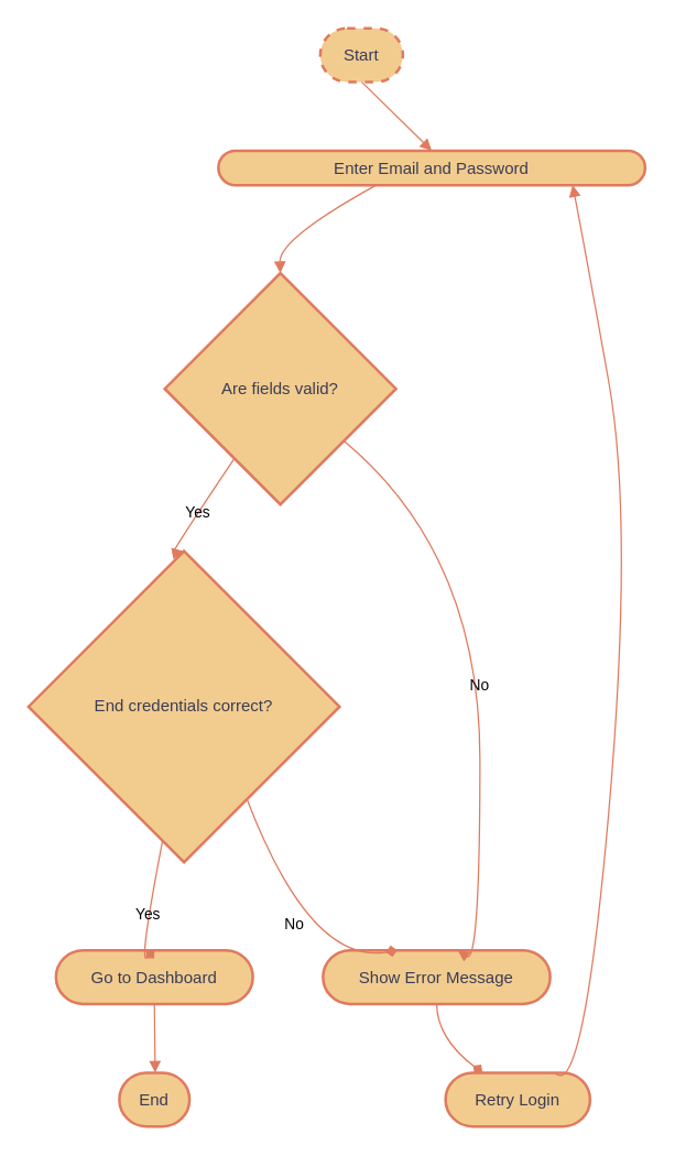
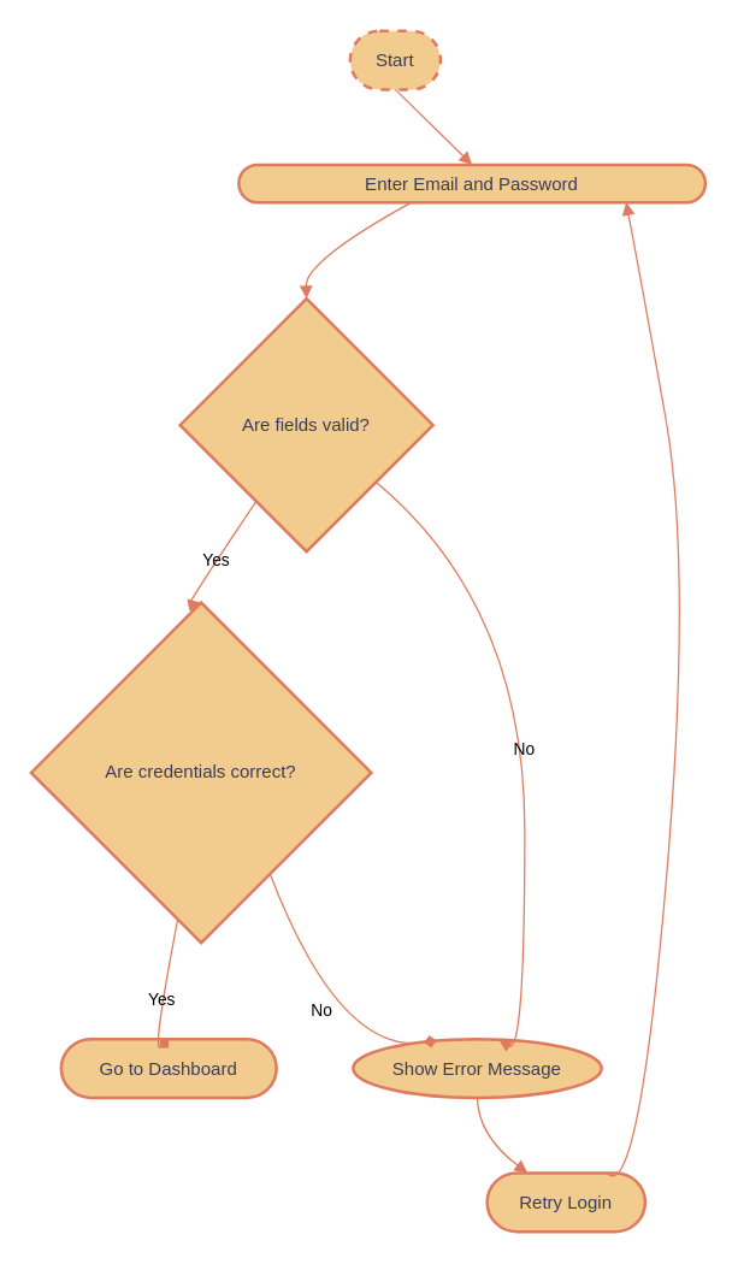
- <mxCell id="5" value="End credentials correct?" style="rhombus;strokeWidth=2;whiteSpace=wrap;labelBackgroundColor=none;fillColor=#F2CC8F;strokeColor=#E07A5F;fontColor=#393C56;" vertex="1" parent="1"><mxGeometry x="20" y="400" width="226" height="226" as="geometry" /></mxCell>
+ <mxCell id="5" value="Are credentials correct?" style="rhombus;strokeWidth=2;whiteSpace=wrap;labelBackgroundColor=none;fillColor=#F2CC8F;strokeColor=#E07A5F;fontColor=#393C56;" vertex="1" parent="1"><mxGeometry x="20" y="400" width="226" height="226" as="geometry" /></mxCell>
- <mxCell id="7" value="Show Error Message" style="rounded=1;whiteSpace=wrap;arcSize=50;strokeWidth=2;labelBackgroundColor=none;fillColor=#F2CC8F;strokeColor=#E07A5F;fontColor=#393C56;" vertex="1" parent="1"><mxGeometry x="234" y="690" width="165" height="39" as="geometry" /></mxCell>
+ <mxCell id="7" value="Show Error Message" style="ellipse;whiteSpace=wrap;arcSize=50;strokeWidth=2;labelBackgroundColor=none;fillColor=#F2CC8F;strokeColor=#E07A5F;fontColor=#393C56;" vertex="1" parent="1"><mxGeometry x="234" y="690" width="165" height="39" as="geometry" /></mxCell>
- <mxCell id="18" value="" style="curved=1;startArrow=none;endArrow=block;exitX=0.5;exitY=1.01;entryX=0.51;entryY=0.01;rounded=0;labelBackgroundColor=none;strokeColor=#E07A5F;fontColor=default;" edge="1" parent="1" source="6" target="9"><mxGeometry relative="1" as="geometry"><Array as="points" /></mxGeometry></mxCell>
- <mxCell id="16" value="" style="curved=1;startArrow=none;endArrow=diamond;exitX=0.5;exitY=1.01;entryX=0.26;entryY=0.01;rounded=0;labelBackgroundColor=none;strokeColor=#E07A5F;fontColor=default;" edge="1" parent="1" source="7" target="8"><mxGeometry relative="1" as="geometry"><Array as="points"><mxPoint x="317" y="754" /></Array></mxGeometry></mxCell>
+ <mxCell id="16" value="" style="curved=1;startArrow=none;endArrow=block;exitX=0.5;exitY=1.01;entryX=0.26;entryY=0.01;rounded=0;labelBackgroundColor=none;strokeColor=#E07A5F;fontColor=default;" edge="1" parent="1" source="7" target="8"><mxGeometry relative="1" as="geometry"><Array as="points"><mxPoint x="317" y="754" /></Array></mxGeometry></mxCell>
- <mxCell id="9" value="End" style="rounded=1;whiteSpace=wrap;arcSize=50;strokeWidth=2;labelBackgroundColor=none;fillColor=#F2CC8F;strokeColor=#E07A5F;fontColor=#393C56;" vertex="1" parent="1"><mxGeometry x="86" y="779" width="51" height="39" as="geometry" /></mxCell>
